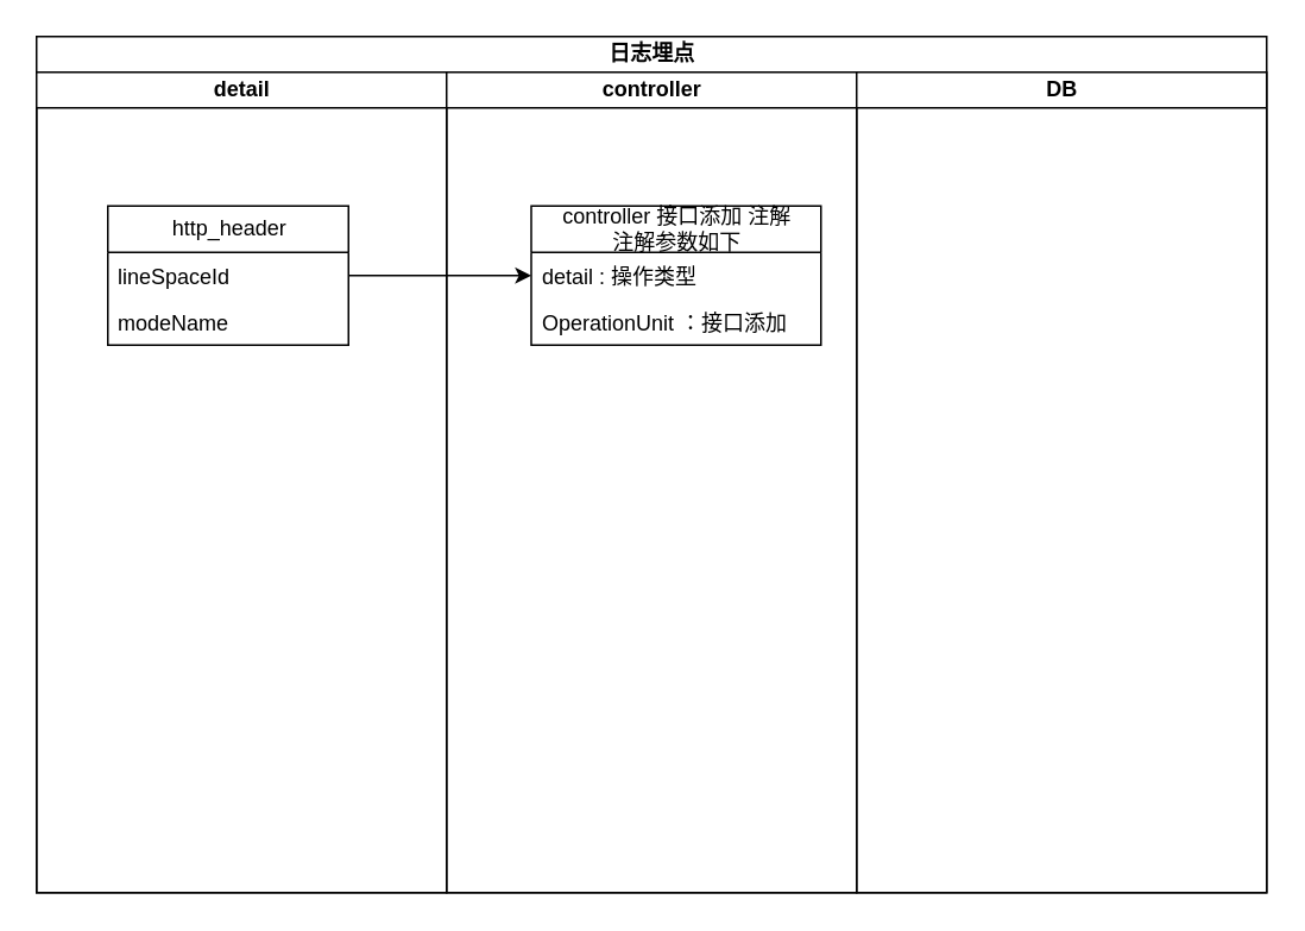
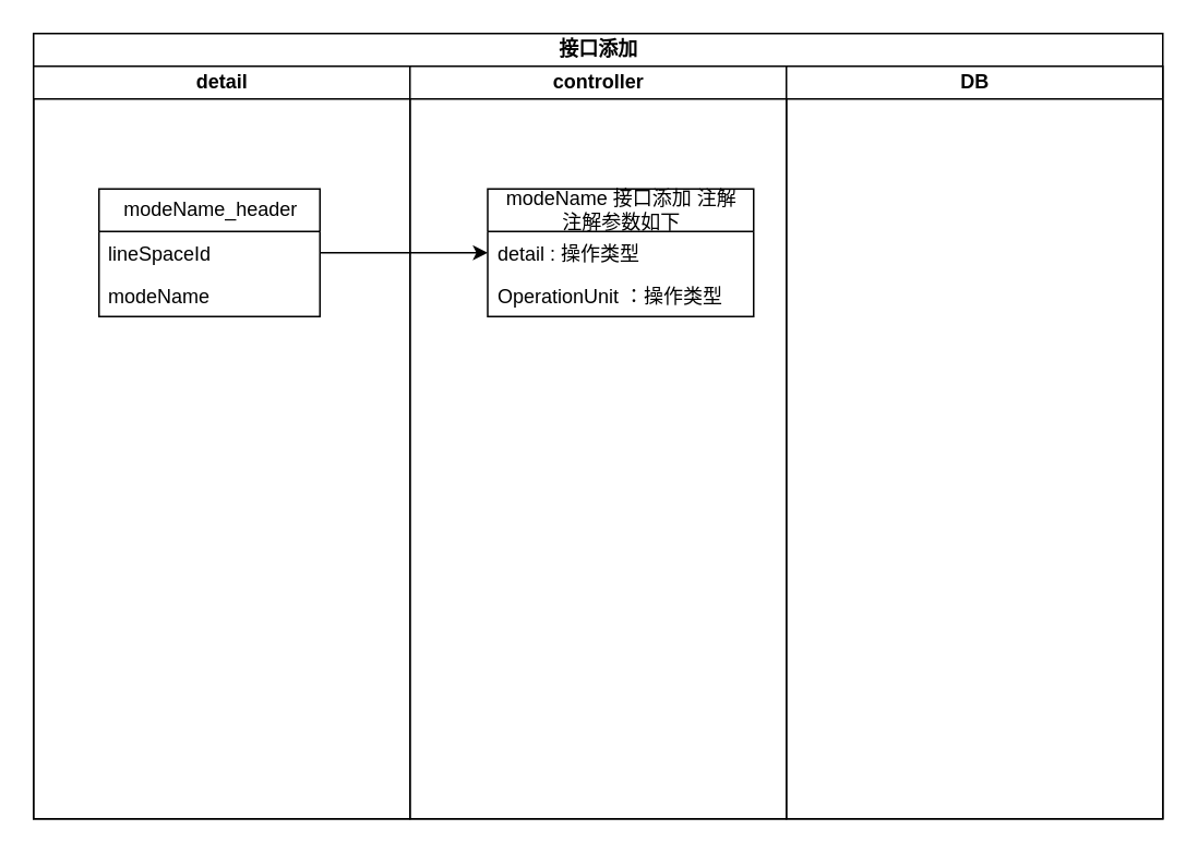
- <mxCell id="2" value="日志埋点" style="swimlane;childLayout=stackLayout;resizeParent=1;resizeParentMax=0;startSize=20;html=1;" vertex="1" parent="1"><mxGeometry x="20" y="20" width="690" height="480" as="geometry" /></mxCell>
+ <mxCell id="2" value="接口添加" style="swimlane;childLayout=stackLayout;resizeParent=1;resizeParentMax=0;startSize=20;html=1;" vertex="1" parent="1"><mxGeometry x="20" y="20" width="690" height="480" as="geometry" /></mxCell>
- <mxCell id="4" value="http_header" style="swimlane;fontStyle=0;childLayout=stackLayout;horizontal=1;startSize=26;fillColor=none;horizontalStack=0;resizeParent=1;resizeParentMax=0;resizeLast=0;collapsible=1;marginBottom=0;html=1;" vertex="1" parent="3"><mxGeometry x="40" y="75" width="135" height="78" as="geometry" /></mxCell>
+ <mxCell id="4" value="modeName_header" style="swimlane;fontStyle=0;childLayout=stackLayout;horizontal=1;startSize=26;fillColor=none;horizontalStack=0;resizeParent=1;resizeParentMax=0;resizeLast=0;collapsible=1;marginBottom=0;html=1;" vertex="1" parent="3"><mxGeometry x="40" y="75" width="135" height="78" as="geometry" /></mxCell>
- <mxCell id="8" value="controller 接口添加 注解&lt;br&gt;注解参数如下" style="swimlane;fontStyle=0;childLayout=stackLayout;horizontal=1;startSize=26;fillColor=none;horizontalStack=0;resizeParent=1;resizeParentMax=0;resizeLast=0;collapsible=1;marginBottom=0;html=1;" vertex="1" parent="7"><mxGeometry x="47.5" y="75" width="162.5" height="78" as="geometry" /></mxCell>
+ <mxCell id="8" value="modeName 接口添加 注解&lt;br&gt;注解参数如下" style="swimlane;fontStyle=0;childLayout=stackLayout;horizontal=1;startSize=26;fillColor=none;horizontalStack=0;resizeParent=1;resizeParentMax=0;resizeLast=0;collapsible=1;marginBottom=0;html=1;" vertex="1" parent="7"><mxGeometry x="47.5" y="75" width="162.5" height="78" as="geometry" /></mxCell>
- <mxCell id="10" value="OperationUnit ：接口添加" style="text;strokeColor=none;fillColor=none;align=left;verticalAlign=top;spacingLeft=4;spacingRight=4;overflow=hidden;rotatable=0;points=[[0,0.5],[1,0.5]];portConstraint=eastwest;whiteSpace=wrap;html=1;" vertex="1" parent="8"><mxGeometry y="52" width="162.5" height="26" as="geometry" /></mxCell>
+ <mxCell id="10" value="OperationUnit ：操作类型" style="text;strokeColor=none;fillColor=none;align=left;verticalAlign=top;spacingLeft=4;spacingRight=4;overflow=hidden;rotatable=0;points=[[0,0.5],[1,0.5]];portConstraint=eastwest;whiteSpace=wrap;html=1;" vertex="1" parent="8"><mxGeometry y="52" width="162.5" height="26" as="geometry" /></mxCell>
